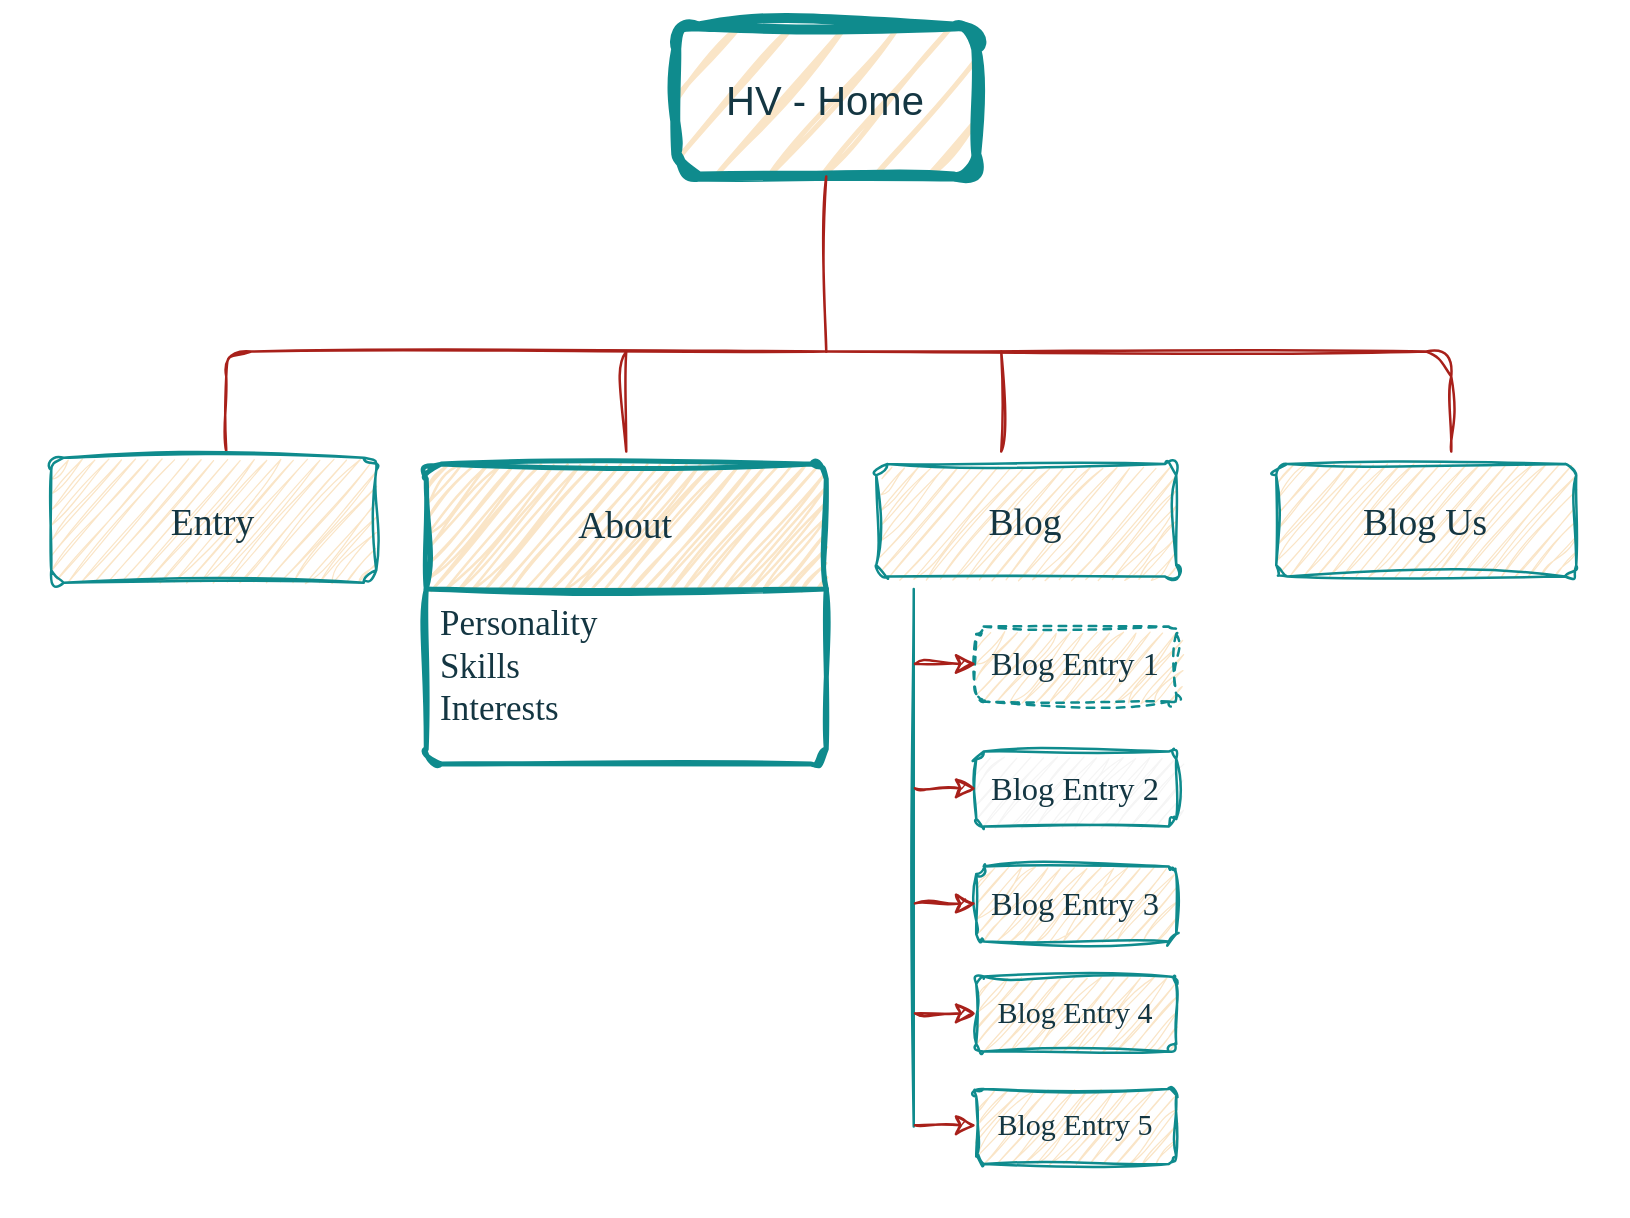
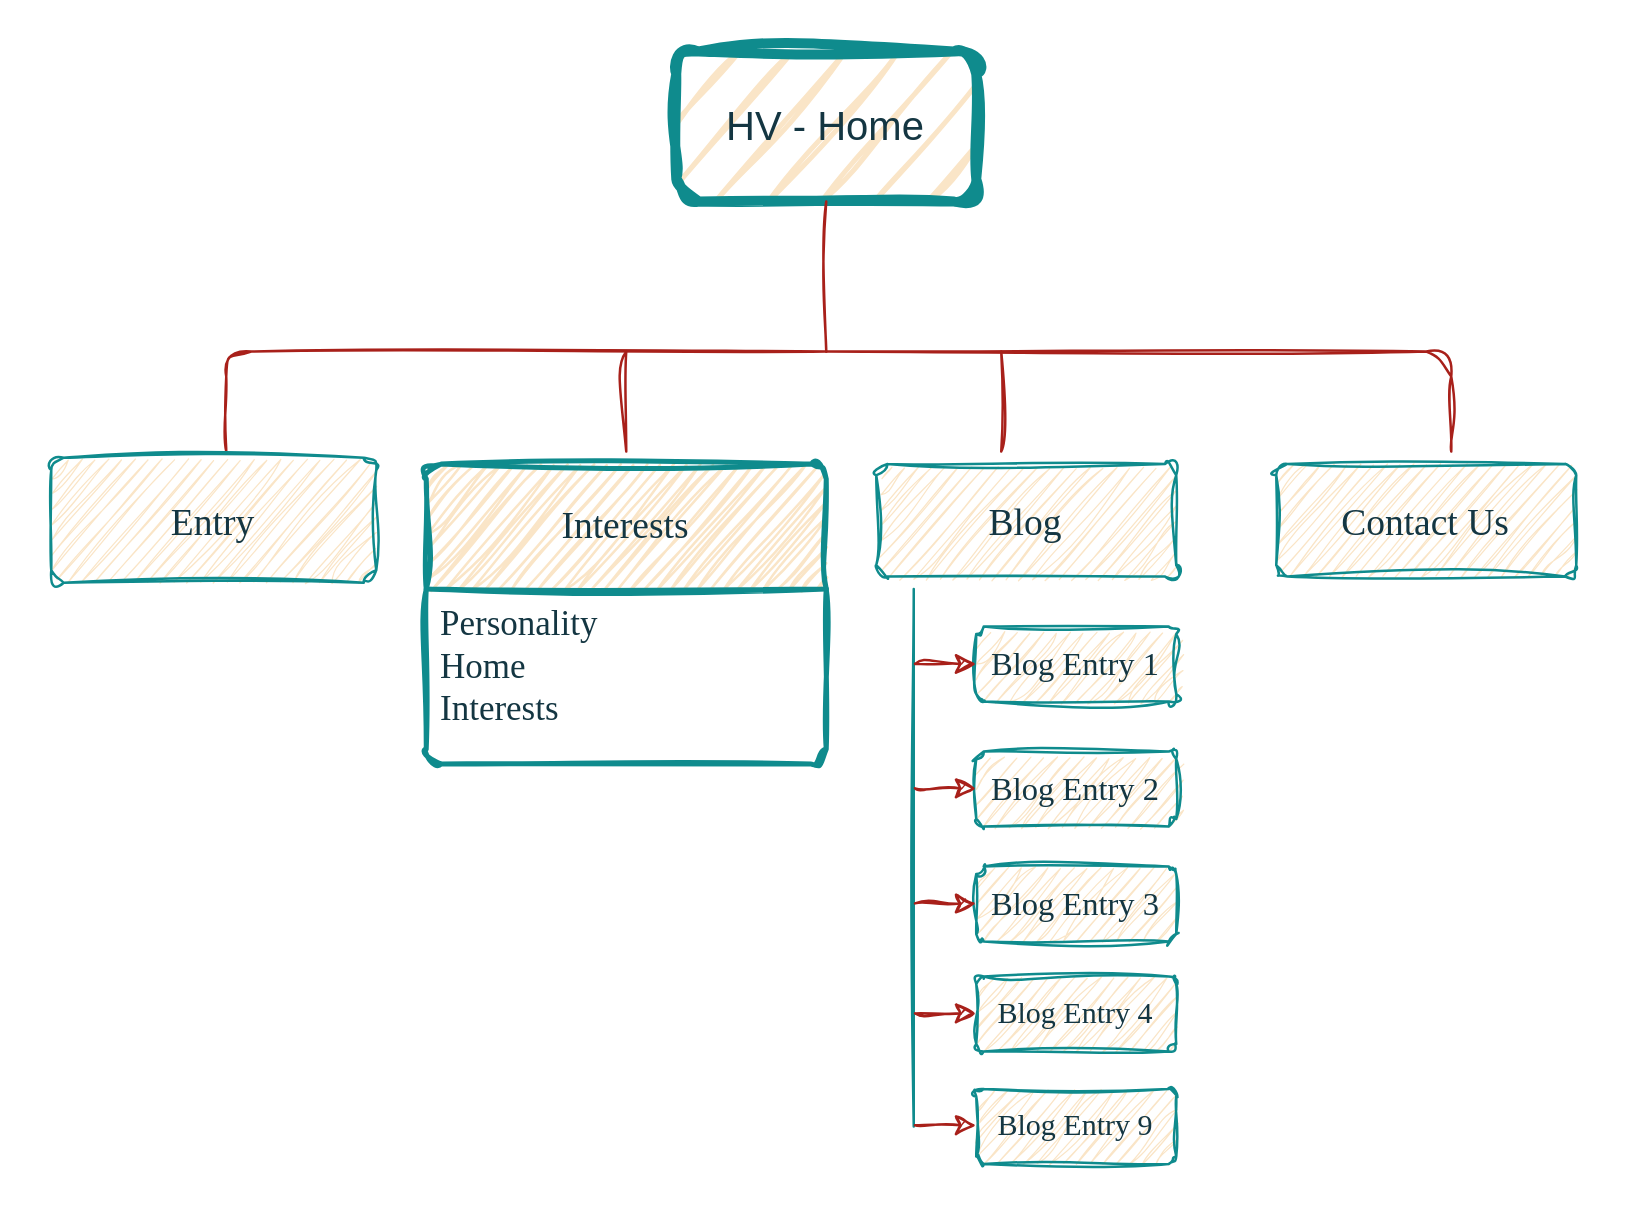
- <mxCell id="2" value="&lt;font style=&quot;font-size: 16px;&quot;&gt;HV - Home&lt;/font&gt;" style="rounded=1;whiteSpace=wrap;html=1;strokeWidth=4;sketch=1;curveFitting=1;jiggle=2;labelBackgroundColor=none;fillColor=#FAE5C7;strokeColor=#0F8B8D;fontColor=#143642;" parent="1" vertex="1"><mxGeometry x="270" y="10" width="120" height="60" as="geometry" /></mxCell>
+ <mxCell id="2" value="&lt;font style=&quot;font-size: 16px;&quot;&gt;HV - Home&lt;/font&gt;" style="rounded=1;whiteSpace=wrap;html=1;strokeWidth=4;sketch=1;curveFitting=1;jiggle=2;labelBackgroundColor=none;fillColor=#FAE5C7;strokeColor=#0F8B8D;fontColor=#143642;" parent="1" vertex="1"><mxGeometry x="270" y="20" width="120" height="60" as="geometry" /></mxCell>
- <mxCell id="10" value="&lt;font style=&quot;font-size: 15px;&quot;&gt;Blog Us&lt;/font&gt;" style="rounded=1;arcSize=10;whiteSpace=wrap;html=1;align=center;sketch=1;hachureGap=4;jiggle=2;curveFitting=1;strokeColor=#0F8B8D;fontFamily=Architects Daughter;fontSource=https%3A%2F%2Ffonts.googleapis.com%2Fcss%3Ffamily%3DArchitects%2BDaughter;fontColor=#143642;fillColor=#FAE5C7;labelBackgroundColor=none;" parent="1" vertex="1"><mxGeometry x="510" y="185" width="120" height="45" as="geometry" /></mxCell>
+ <mxCell id="10" value="&lt;font style=&quot;font-size: 15px;&quot;&gt;Contact Us&lt;/font&gt;" style="rounded=1;arcSize=10;whiteSpace=wrap;html=1;align=center;sketch=1;hachureGap=4;jiggle=2;curveFitting=1;strokeColor=#0F8B8D;fontFamily=Architects Daughter;fontSource=https%3A%2F%2Ffonts.googleapis.com%2Fcss%3Ffamily%3DArchitects%2BDaughter;fontColor=#143642;fillColor=#FAE5C7;labelBackgroundColor=none;" parent="1" vertex="1"><mxGeometry x="510" y="185" width="120" height="45" as="geometry" /></mxCell>
- <mxCell id="8" value="&lt;span style=&quot;font-size: 15px;&quot;&gt;About&lt;/span&gt;" style="swimlane;childLayout=stackLayout;horizontal=1;startSize=50;horizontalStack=0;rounded=1;fontSize=14;fontStyle=0;strokeWidth=2;resizeParent=0;resizeLast=1;shadow=0;dashed=0;align=center;arcSize=4;whiteSpace=wrap;html=1;sketch=1;hachureGap=4;jiggle=2;curveFitting=1;strokeColor=#0F8B8D;fontFamily=Architects Daughter;fontSource=https%3A%2F%2Ffonts.googleapis.com%2Fcss%3Ffamily%3DArchitects%2BDaughter;fontColor=#143642;fillColor=#FAE5C7;labelBackgroundColor=none;" parent="1" vertex="1"><mxGeometry x="170" y="185" width="160" height="120" as="geometry"><mxRectangle x="490" y="415" width="120" height="50" as="alternateBounds" /></mxGeometry></mxCell>
+ <mxCell id="8" value="&lt;span style=&quot;font-size: 15px;&quot;&gt;Interests&lt;/span&gt;" style="swimlane;childLayout=stackLayout;horizontal=1;startSize=50;horizontalStack=0;rounded=1;fontSize=14;fontStyle=0;strokeWidth=2;resizeParent=0;resizeLast=1;shadow=0;dashed=0;align=center;arcSize=4;whiteSpace=wrap;html=1;sketch=1;hachureGap=4;jiggle=2;curveFitting=1;strokeColor=#0F8B8D;fontFamily=Architects Daughter;fontSource=https%3A%2F%2Ffonts.googleapis.com%2Fcss%3Ffamily%3DArchitects%2BDaughter;fontColor=#143642;fillColor=#FAE5C7;labelBackgroundColor=none;" parent="1" vertex="1"><mxGeometry x="170" y="185" width="160" height="120" as="geometry"><mxRectangle x="490" y="415" width="120" height="50" as="alternateBounds" /></mxGeometry></mxCell>
- <mxCell id="9" value="&lt;font style=&quot;font-size: 14px;&quot;&gt;Personality&lt;/font&gt;&lt;div style=&quot;font-size: 14px;&quot;&gt;&lt;font style=&quot;font-size: 14px;&quot;&gt;Skills&lt;br&gt;Interests&lt;/font&gt;&lt;/div&gt;" style="align=left;strokeColor=none;fillColor=none;spacingLeft=4;fontSize=12;verticalAlign=top;resizable=0;rotatable=0;part=1;html=1;sketch=1;hachureGap=4;jiggle=2;curveFitting=1;fontFamily=Architects Daughter;fontSource=https%3A%2F%2Ffonts.googleapis.com%2Fcss%3Ffamily%3DArchitects%2BDaughter;fontColor=#143642;labelBackgroundColor=none;" parent="8" vertex="1"><mxGeometry y="50" width="160" height="70" as="geometry" /></mxCell>
+ <mxCell id="9" value="&lt;font style=&quot;font-size: 14px;&quot;&gt;Personality&lt;/font&gt;&lt;div style=&quot;font-size: 14px;&quot;&gt;&lt;font style=&quot;font-size: 14px;&quot;&gt;Home&lt;br&gt;Interests&lt;/font&gt;&lt;/div&gt;" style="align=left;strokeColor=none;fillColor=none;spacingLeft=4;fontSize=12;verticalAlign=top;resizable=0;rotatable=0;part=1;html=1;sketch=1;hachureGap=4;jiggle=2;curveFitting=1;fontFamily=Architects Daughter;fontSource=https%3A%2F%2Ffonts.googleapis.com%2Fcss%3Ffamily%3DArchitects%2BDaughter;fontColor=#143642;labelBackgroundColor=none;" parent="8" vertex="1"><mxGeometry y="50" width="160" height="70" as="geometry" /></mxCell>
- <mxCell id="12" value="&lt;font style=&quot;font-size: 13px;&quot;&gt;Blog Entry 1&lt;/font&gt;" style="rounded=1;arcSize=10;whiteSpace=wrap;html=1;align=center;sketch=1;hachureGap=4;jiggle=2;curveFitting=1;strokeColor=#0F8B8D;fontFamily=Architects Daughter;fontSource=https%3A%2F%2Ffonts.googleapis.com%2Fcss%3Ffamily%3DArchitects%2BDaughter;fontColor=#143642;fillColor=#FAE5C7;labelBackgroundColor=none;dashed=1;" parent="1" vertex="1"><mxGeometry x="390" y="250" width="80" height="30" as="geometry" /></mxCell>
+ <mxCell id="12" value="&lt;font style=&quot;font-size: 13px;&quot;&gt;Blog Entry 1&lt;/font&gt;" style="rounded=1;arcSize=10;whiteSpace=wrap;html=1;align=center;sketch=1;hachureGap=4;jiggle=2;curveFitting=1;strokeColor=#0F8B8D;fontFamily=Architects Daughter;fontSource=https%3A%2F%2Ffonts.googleapis.com%2Fcss%3Ffamily%3DArchitects%2BDaughter;fontColor=#143642;fillColor=#FAE5C7;labelBackgroundColor=none;" parent="1" vertex="1"><mxGeometry x="390" y="250" width="80" height="30" as="geometry" /></mxCell>
- <mxCell id="13" value="&lt;font style=&quot;font-size: 13px;&quot;&gt;Blog Entry 2&lt;/font&gt;" style="rounded=1;arcSize=10;whiteSpace=wrap;html=1;align=center;sketch=1;hachureGap=4;jiggle=2;curveFitting=1;strokeColor=#0F8B8D;fontFamily=Architects Daughter;fontSource=https%3A%2F%2Ffonts.googleapis.com%2Fcss%3Ffamily%3DArchitects%2BDaughter;fontColor=#143642;fillColor=#f5f5f5;labelBackgroundColor=none;" parent="1" vertex="1"><mxGeometry x="390" y="300" width="80" height="30" as="geometry" /></mxCell>
+ <mxCell id="13" value="&lt;font style=&quot;font-size: 13px;&quot;&gt;Blog Entry 2&lt;/font&gt;" style="rounded=1;arcSize=10;whiteSpace=wrap;html=1;align=center;sketch=1;hachureGap=4;jiggle=2;curveFitting=1;strokeColor=#0F8B8D;fontFamily=Architects Daughter;fontSource=https%3A%2F%2Ffonts.googleapis.com%2Fcss%3Ffamily%3DArchitects%2BDaughter;fontColor=#143642;fillColor=#FAE5C7;labelBackgroundColor=none;" parent="1" vertex="1"><mxGeometry x="390" y="300" width="80" height="30" as="geometry" /></mxCell>
- <mxCell id="16" value="&lt;font style=&quot;font-size: 12px;&quot;&gt;Blog Entry 5&lt;/font&gt;" style="rounded=1;arcSize=10;whiteSpace=wrap;html=1;align=center;sketch=1;hachureGap=4;jiggle=2;curveFitting=1;strokeColor=#0F8B8D;fontFamily=Architects Daughter;fontSource=https%3A%2F%2Ffonts.googleapis.com%2Fcss%3Ffamily%3DArchitects%2BDaughter;fontColor=#143642;fillColor=#FAE5C7;labelBackgroundColor=none;" parent="1" vertex="1"><mxGeometry x="390" y="435" width="80" height="30" as="geometry" /></mxCell>
+ <mxCell id="16" value="&lt;font style=&quot;font-size: 12px;&quot;&gt;Blog Entry 9&lt;/font&gt;" style="rounded=1;arcSize=10;whiteSpace=wrap;html=1;align=center;sketch=1;hachureGap=4;jiggle=2;curveFitting=1;strokeColor=#0F8B8D;fontFamily=Architects Daughter;fontSource=https%3A%2F%2Ffonts.googleapis.com%2Fcss%3Ffamily%3DArchitects%2BDaughter;fontColor=#143642;fillColor=#FAE5C7;labelBackgroundColor=none;" parent="1" vertex="1"><mxGeometry x="390" y="435" width="80" height="30" as="geometry" /></mxCell>
